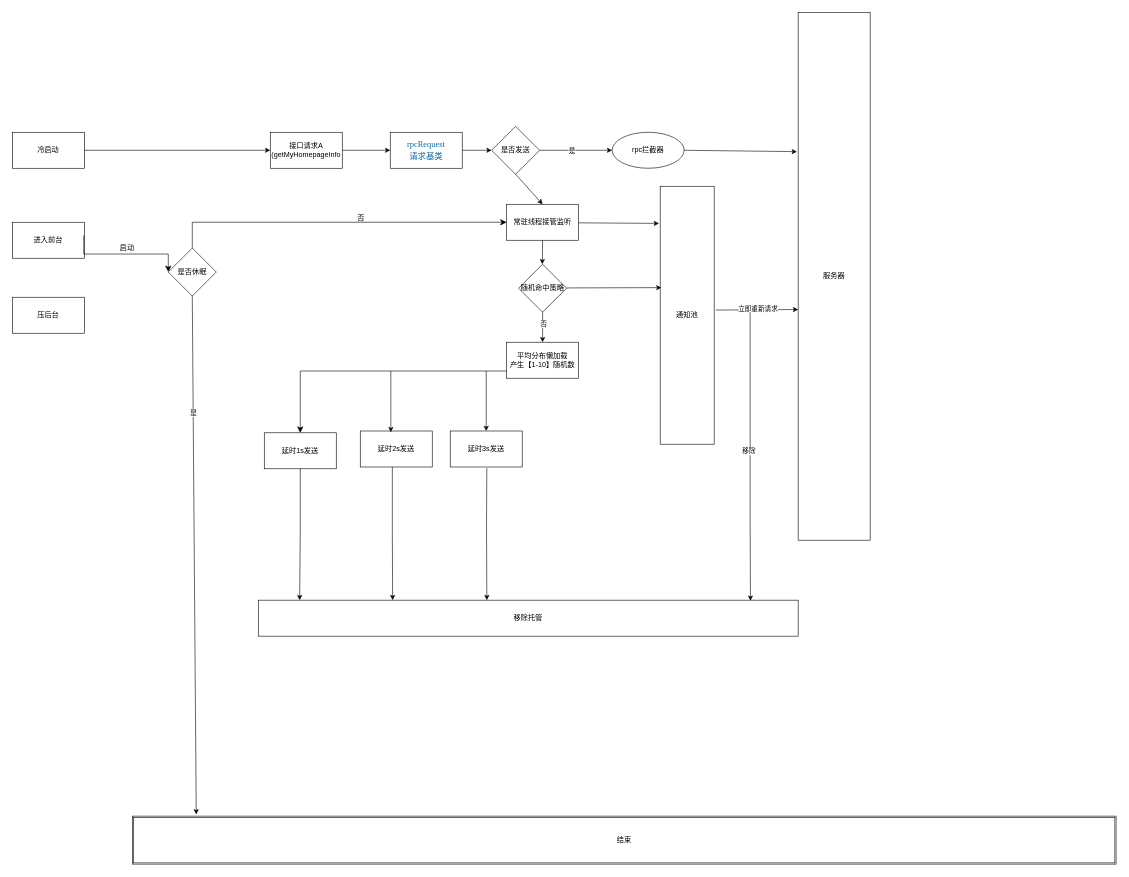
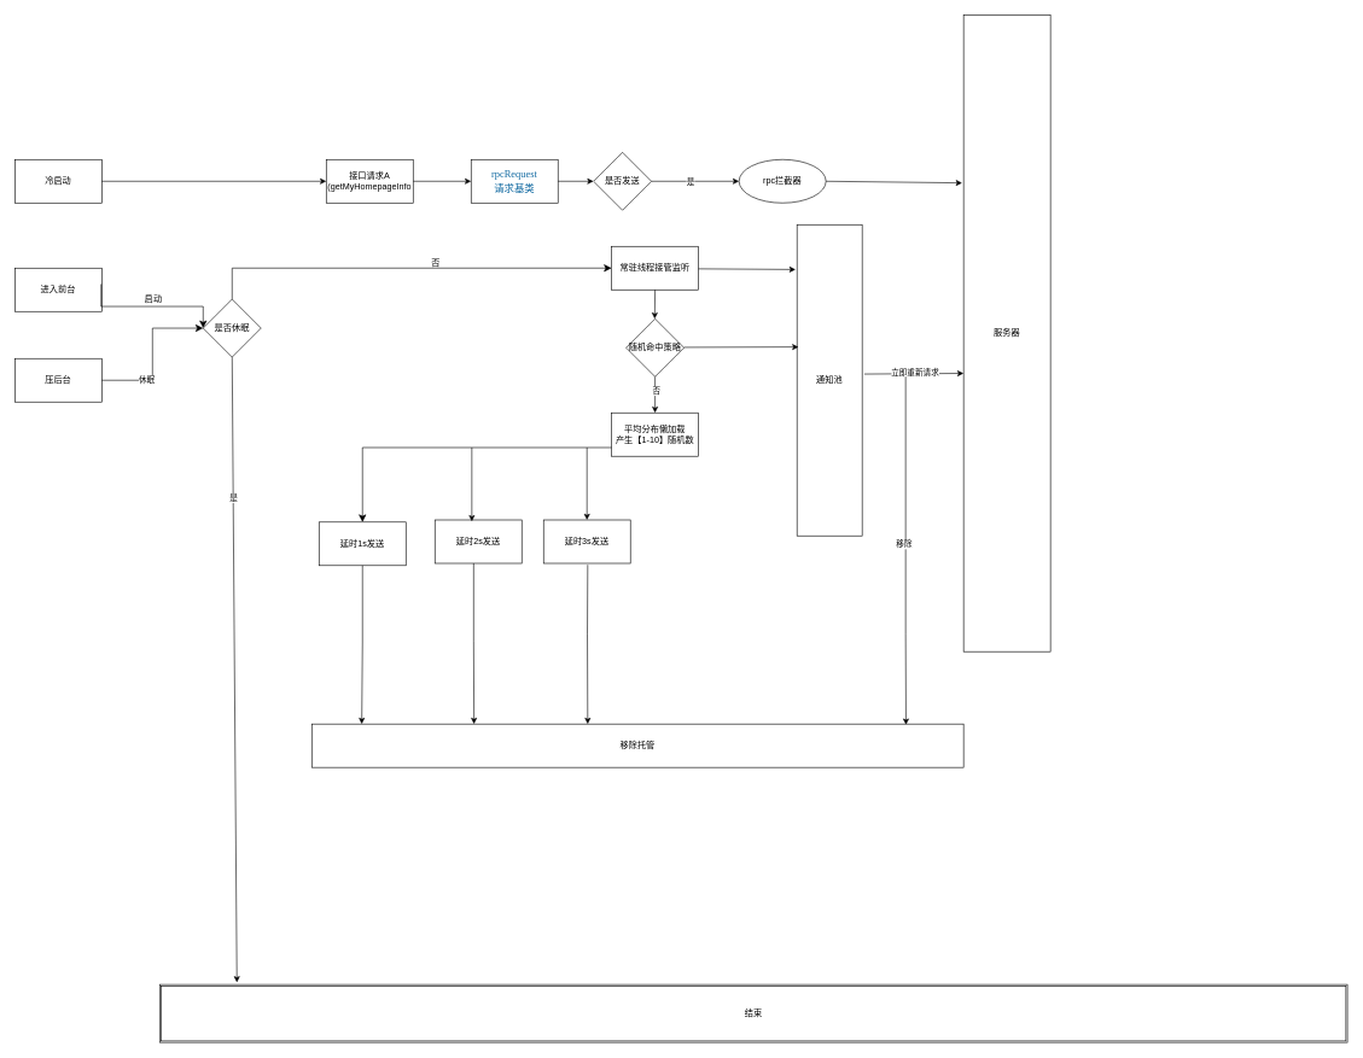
- <mxCell id="13" value="" style="endArrow=classic;html=1;rounded=0;exitX=0.5;exitY=1;exitDx=0;exitDy=0;entryX=0.5;entryY=0;entryDx=0;entryDy=0;" edge="1" parent="1" source="5" target="12"><mxGeometry width="50" height="50" relative="1" as="geometry"><mxPoint x="870" y="370" as="sourcePoint" /><mxPoint x="920" y="320" as="targetPoint" /></mxGeometry></mxCell>
+ <mxCell id="46" value="" style="edgeStyle=elbowEdgeStyle;elbow=horizontal;endArrow=classic;html=1;curved=0;rounded=0;endSize=8;startSize=8;exitX=1;exitY=0.5;exitDx=0;exitDy=0;entryX=0;entryY=0.5;entryDx=0;entryDy=0;" edge="1" parent="1" source="39" target="40"><mxGeometry width="50" height="50" relative="1" as="geometry"><mxPoint x="350" y="530" as="sourcePoint" /><mxPoint x="400" y="480" as="targetPoint" /></mxGeometry></mxCell>
+ <mxCell id="47" value="休眠" style="edgeLabel;html=1;align=center;verticalAlign=middle;resizable=0;points=[];" vertex="1" connectable="0" parent="46"><mxGeometry x="-0.424" y="1" relative="1" as="geometry"><mxPoint as="offset" /></mxGeometry></mxCell>
